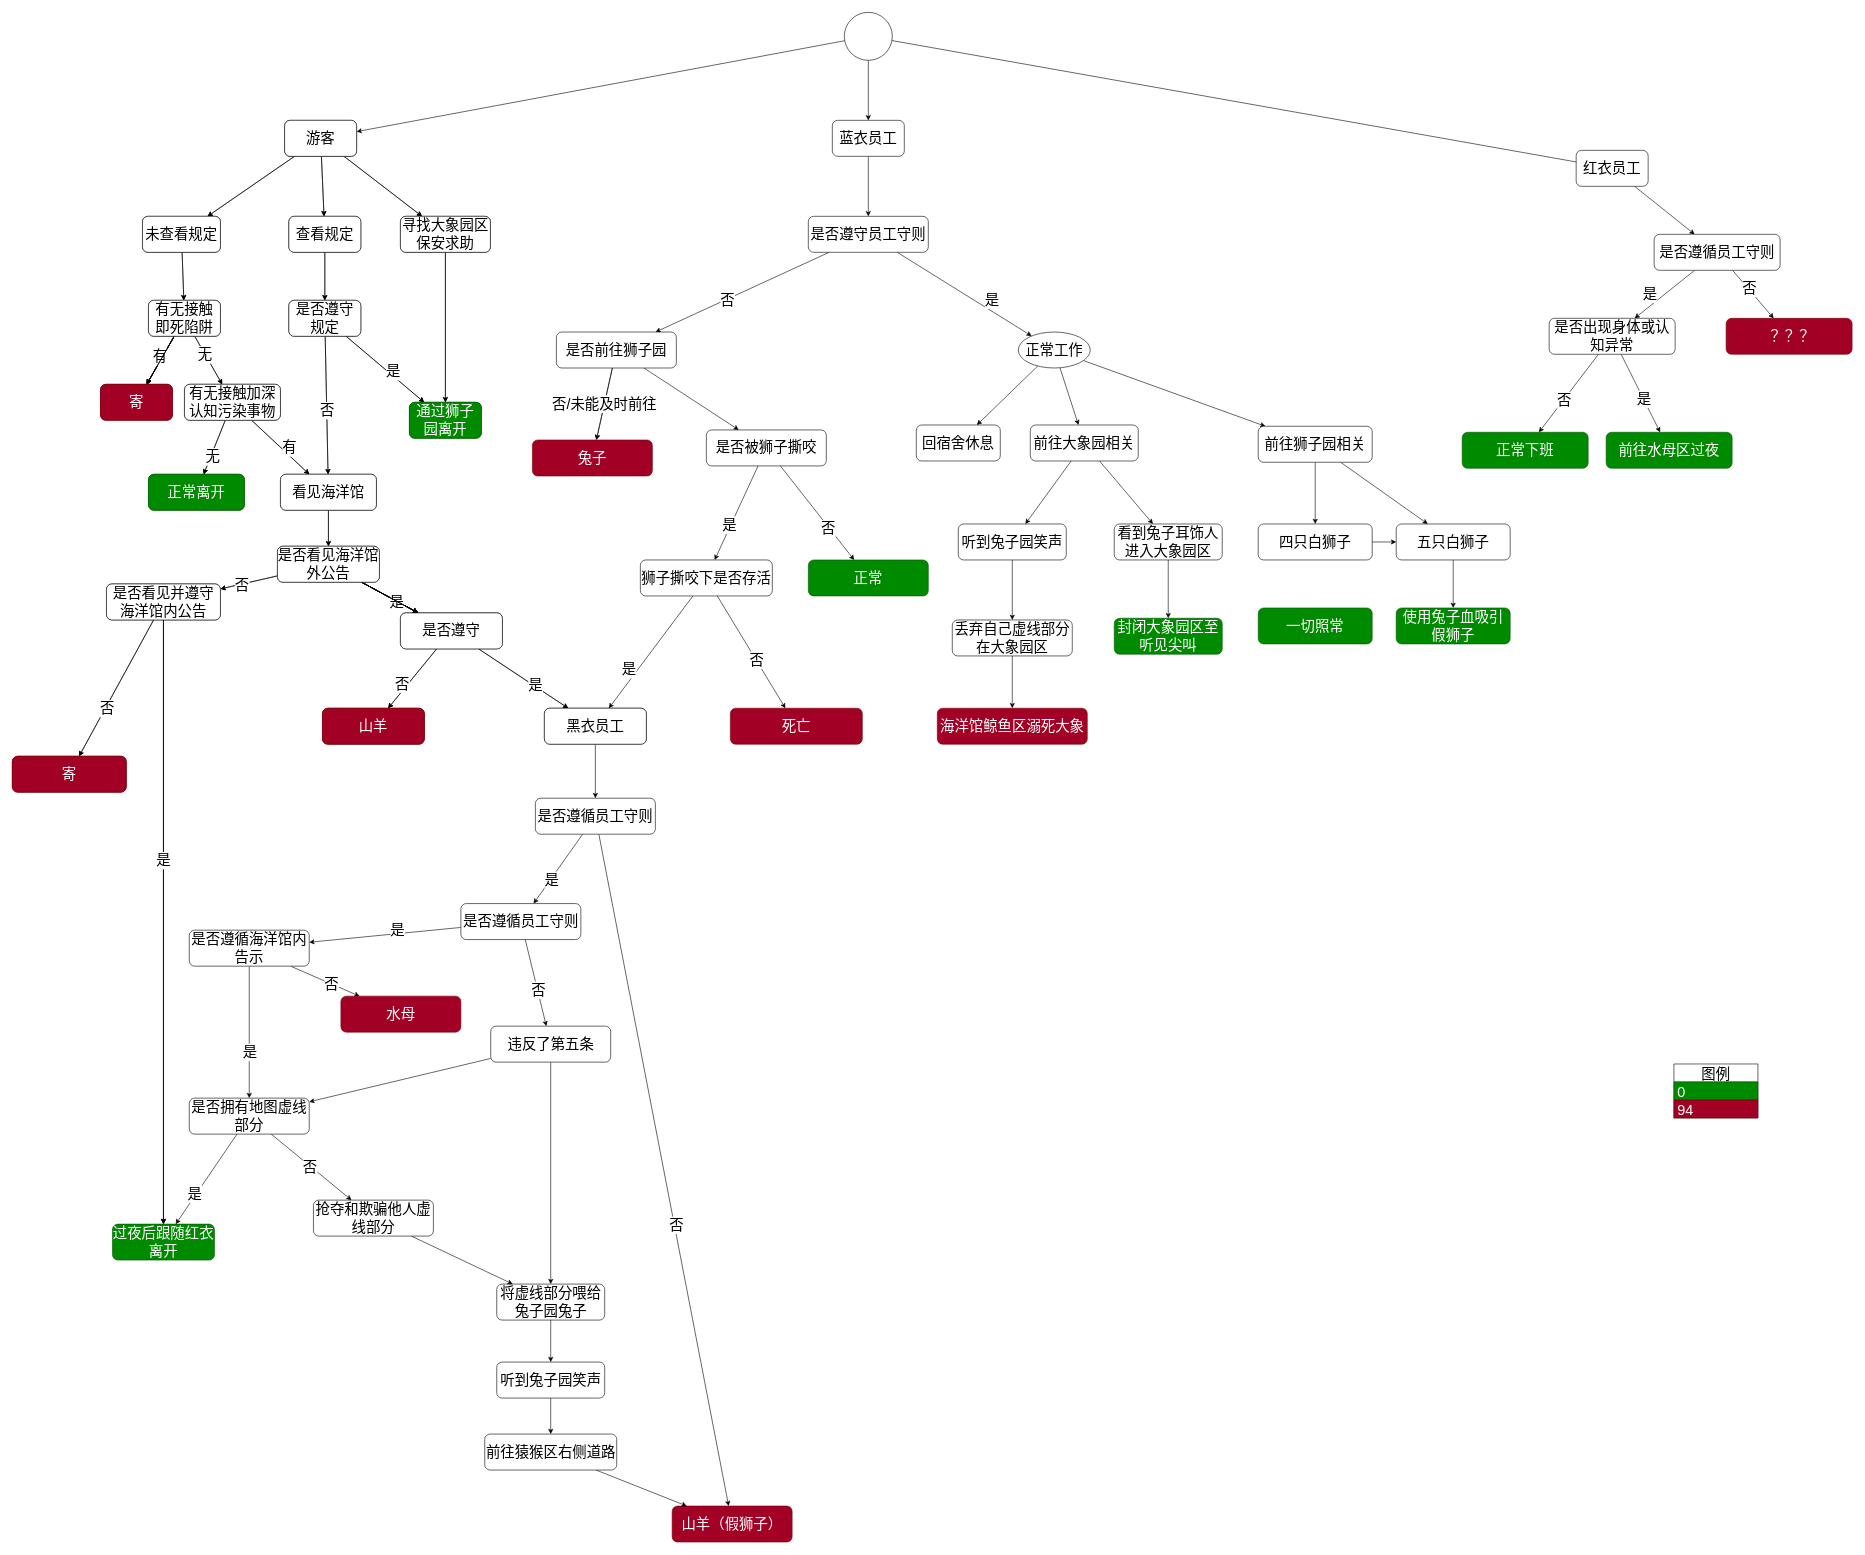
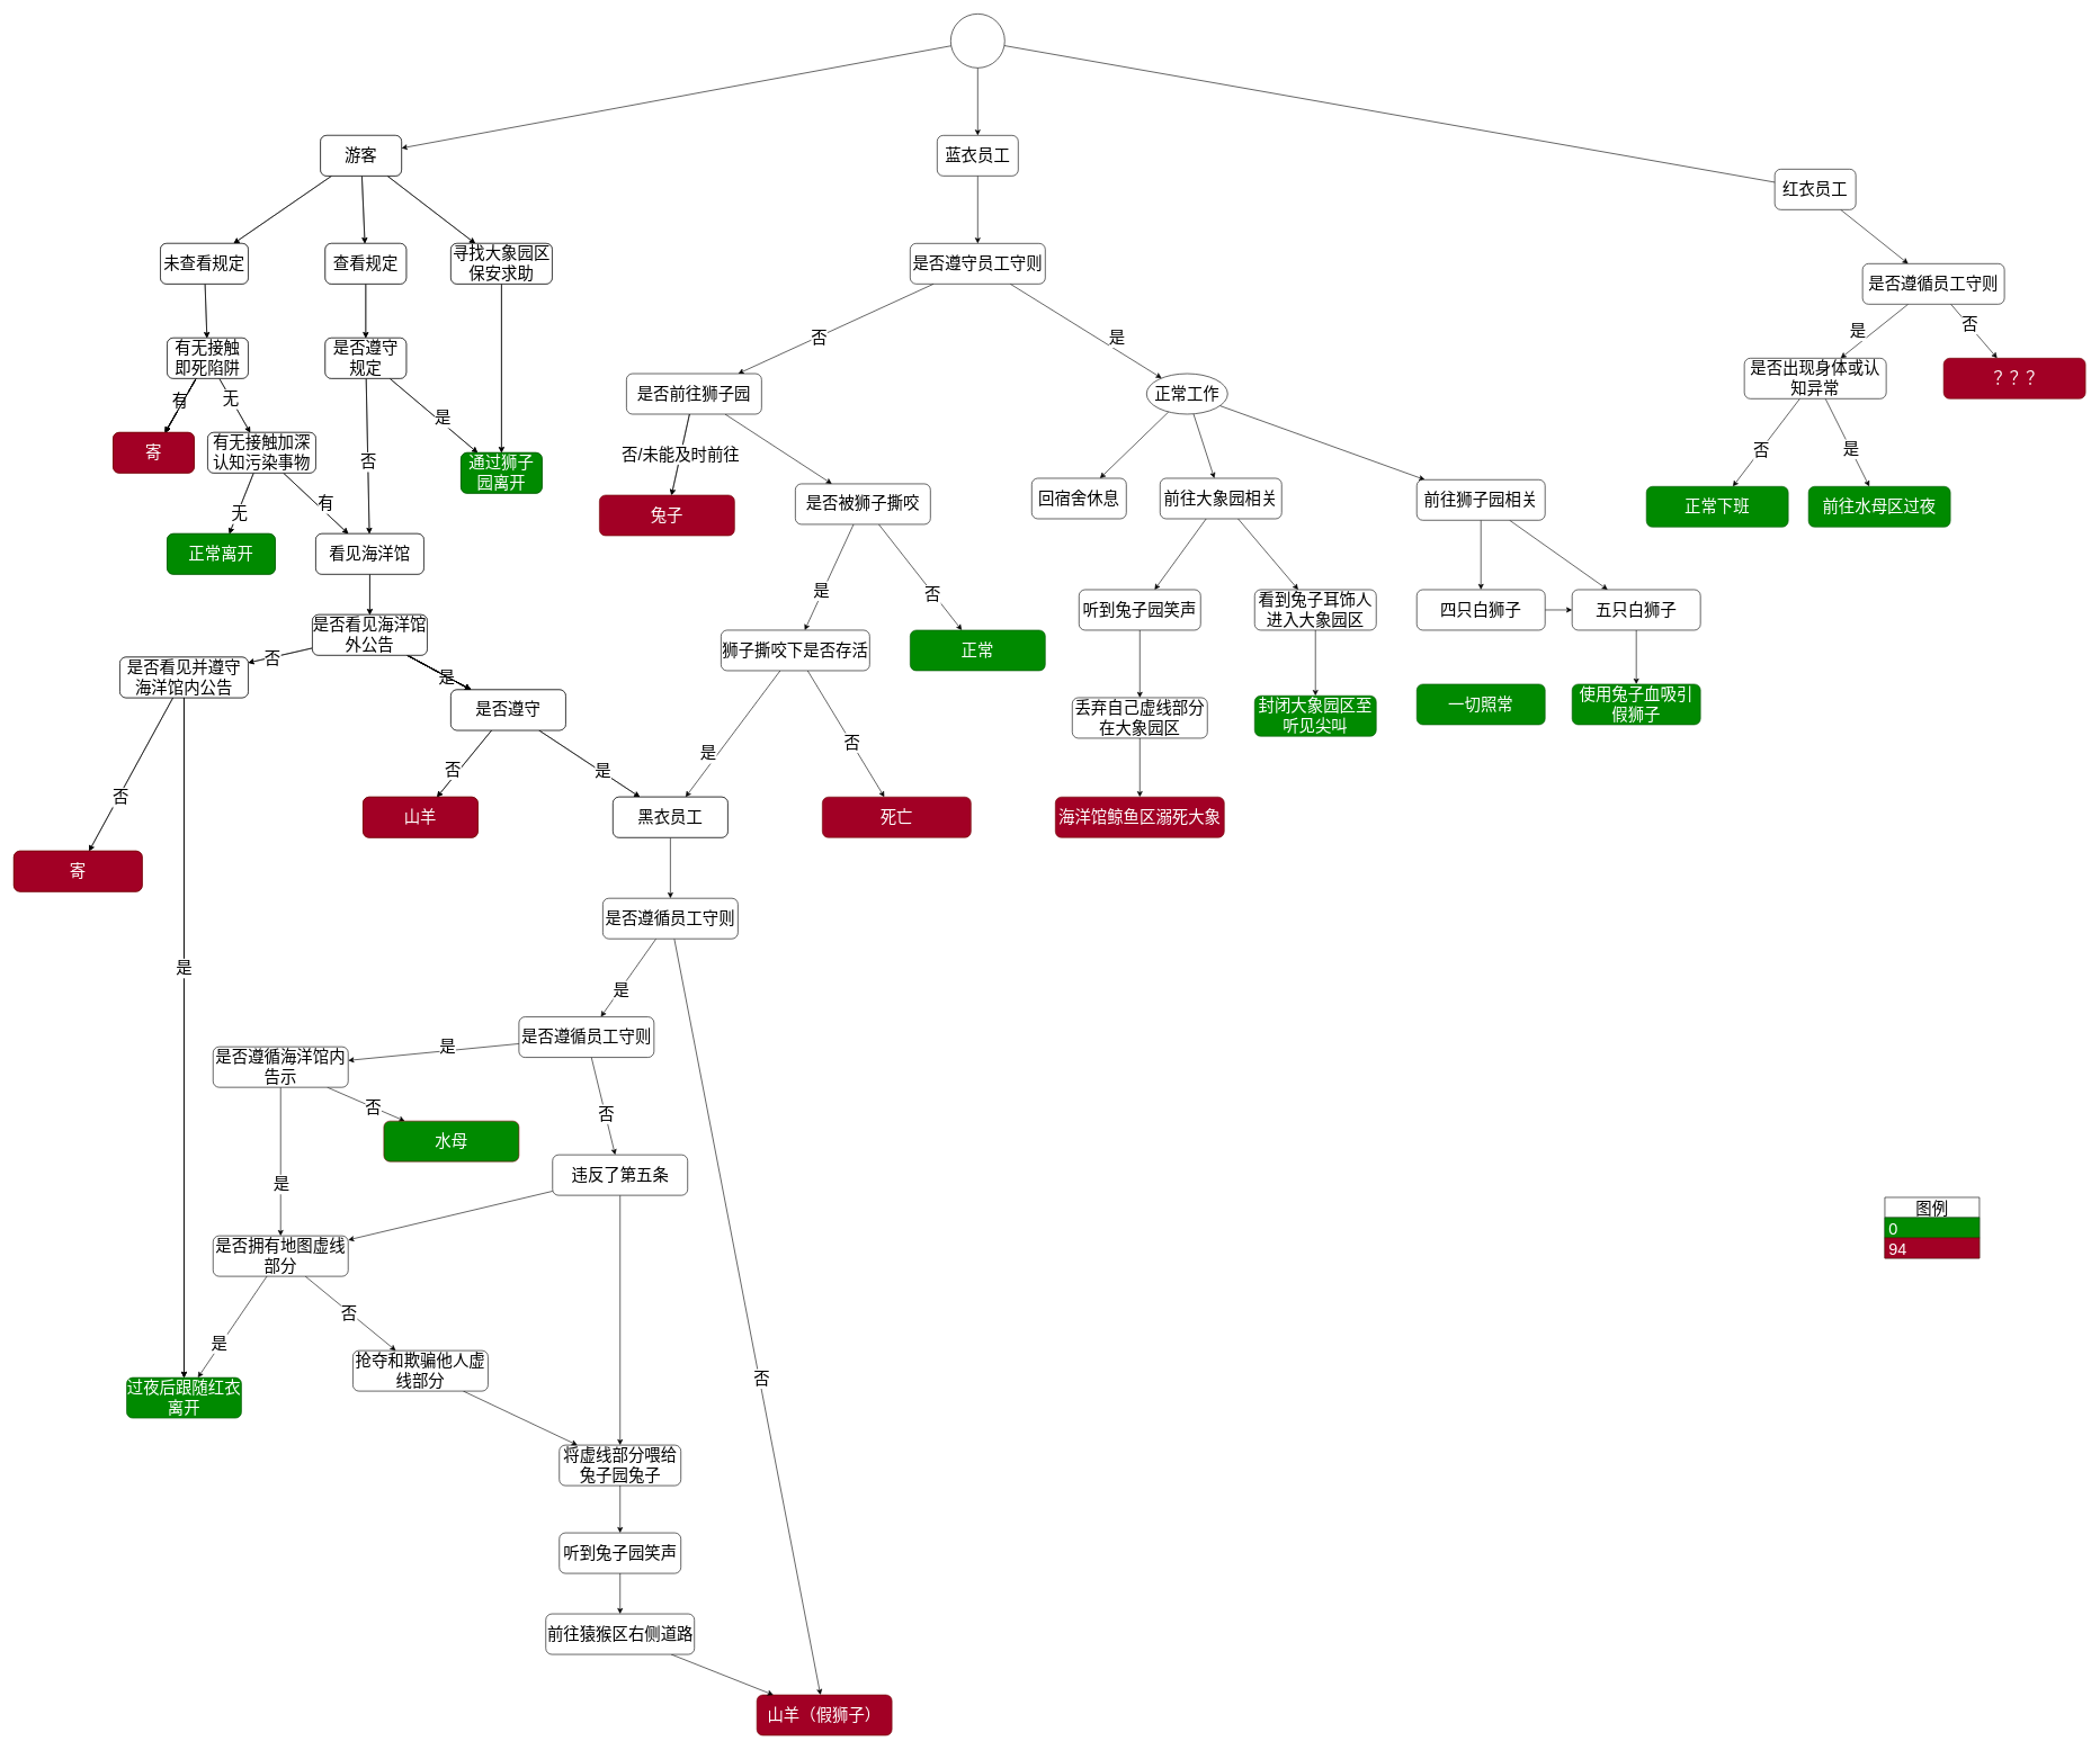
- <mxCell id="164" value="&lt;span style=&quot;font-size: 24px&quot;&gt;水母&lt;/span&gt;" style="rounded=1;whiteSpace=wrap;html=1;fillColor=#a20025;fontColor=#ffffff;strokeColor=#6F0000;" parent="1" vertex="1"><mxGeometry x="567.79" y="1660" width="200" height="60" as="geometry" /></mxCell>
+ <mxCell id="164" value="&lt;span style=&quot;font-size: 24px&quot;&gt;水母&lt;/span&gt;" style="rounded=1;whiteSpace=wrap;html=1;fillColor=#008a00;fontColor=#ffffff;strokeColor=#6F0000;" parent="1" vertex="1"><mxGeometry x="567.79" y="1660" width="200" height="60" as="geometry" /></mxCell>
